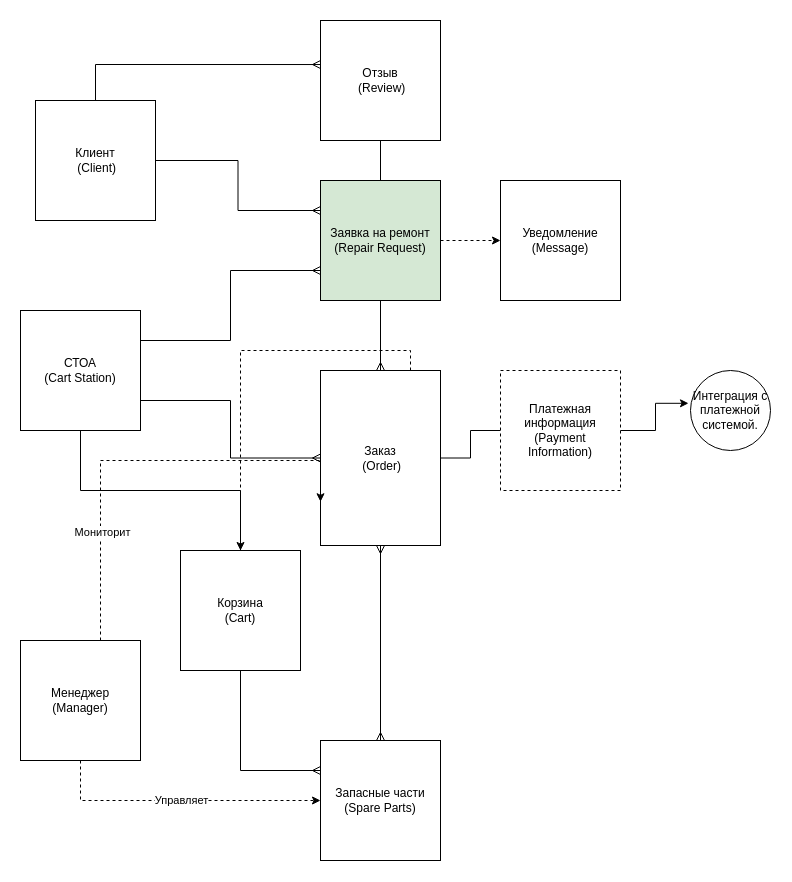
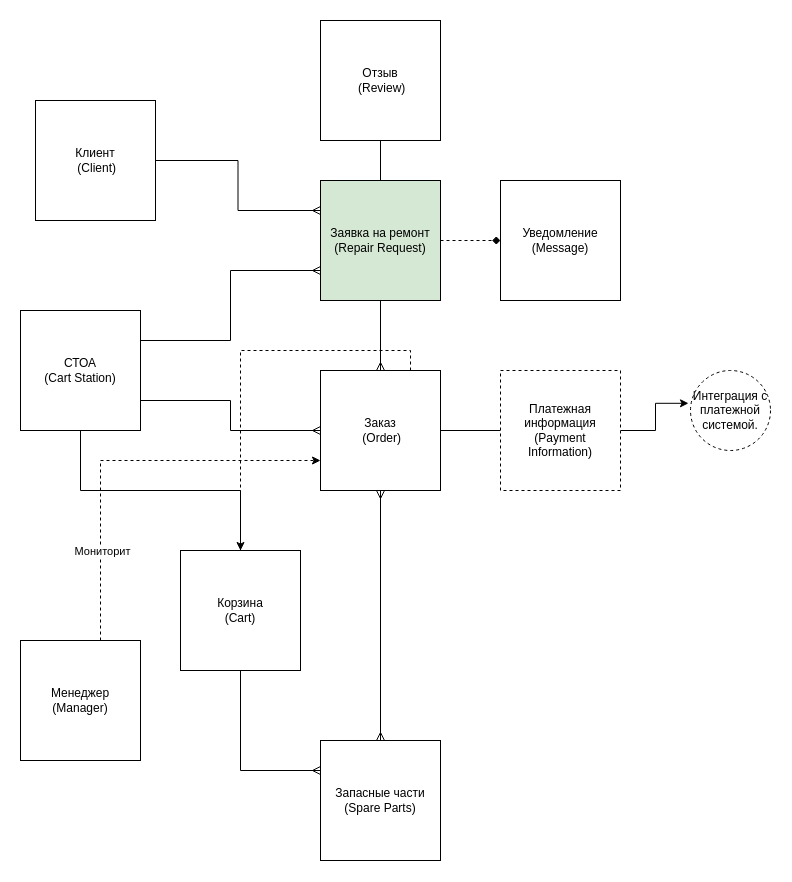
- <mxCell id="26" style="edgeStyle=orthogonalEdgeStyle;rounded=0;orthogonalLoop=1;jettySize=auto;html=1;exitX=0.5;exitY=0;exitDx=0;exitDy=0;entryX=0;entryY=0.367;entryDx=0;entryDy=0;entryPerimeter=0;endArrow=ERmany;endFill=0;" edge="1" parent="1" source="8" target="25"><mxGeometry relative="1" as="geometry" /></mxCell>
- <mxCell id="14" style="edgeStyle=orthogonalEdgeStyle;rounded=0;orthogonalLoop=1;jettySize=auto;html=1;exitX=1;exitY=0.5;exitDx=0;exitDy=0;dashed=1;" edge="1" parent="1" source="15" target="27"><mxGeometry relative="1" as="geometry" /></mxCell>
+ <mxCell id="14" style="edgeStyle=orthogonalEdgeStyle;rounded=0;orthogonalLoop=1;jettySize=auto;html=1;exitX=1;exitY=0.5;exitDx=0;exitDy=0;dashed=1;endArrow=diamond;" edge="1" parent="1" source="15" target="27"><mxGeometry relative="1" as="geometry" /></mxCell>
- <mxCell id="2" value="Интеграция с платежной системой." style="ellipse;whiteSpace=wrap;html=1;aspect=fixed;" parent="1" vertex="1"><mxGeometry x="690" y="370" width="80" height="80" as="geometry" /></mxCell>
+ <mxCell id="2" value="Интеграция с платежной системой." style="ellipse;whiteSpace=wrap;html=1;aspect=fixed;dashed=1;" parent="1" vertex="1"><mxGeometry x="690" y="370" width="80" height="80" as="geometry" /></mxCell>
- <mxCell id="6" value="Заказ&lt;br&gt;&amp;nbsp;(Order)" style="whiteSpace=wrap;html=1;aspect=fixed;" vertex="1" parent="1"><mxGeometry x="320" y="370" width="120" height="175" as="geometry" /></mxCell>
+ <mxCell id="6" value="Заказ&lt;br&gt;&amp;nbsp;(Order)" style="whiteSpace=wrap;html=1;aspect=fixed;" vertex="1" parent="1"><mxGeometry x="320" y="370" width="120" height="120" as="geometry" /></mxCell>
- <mxCell id="17" style="edgeStyle=orthogonalEdgeStyle;rounded=0;orthogonalLoop=1;jettySize=auto;html=1;dashed=1;" edge="1" parent="1" source="21" target="22"><mxGeometry relative="1" as="geometry"><Array as="points"><mxPoint x="80" y="800" /></Array></mxGeometry></mxCell>
- <mxCell id="18" value="Управляет" style="edgeLabel;html=1;align=center;verticalAlign=middle;resizable=0;points=[];" vertex="1" connectable="0" parent="17"><mxGeometry x="-0.001" y="1" relative="1" as="geometry"><mxPoint as="offset" /></mxGeometry></mxCell>
